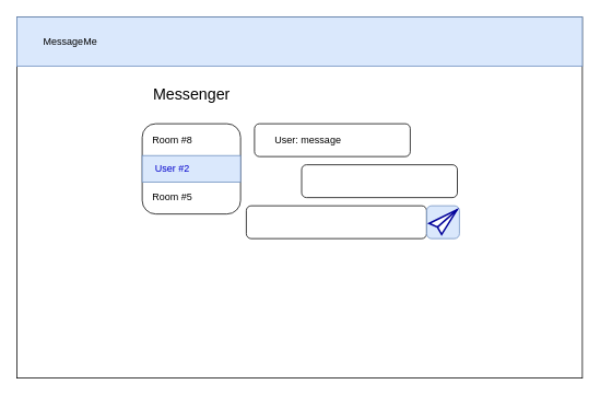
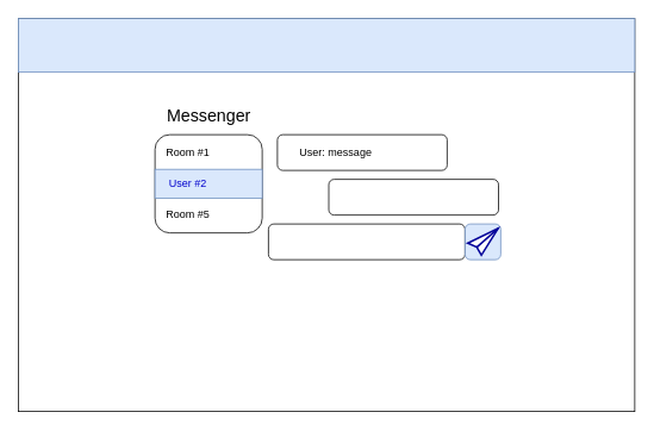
- <mxCell id="4" value="MessageMe" style="text;html=1;align=center;verticalAlign=middle;resizable=0;points=[];autosize=1;strokeColor=none;fillColor=none;" parent="1" vertex="1"><mxGeometry x="40" y="35" width="90" height="30" as="geometry" /></mxCell>
- <mxCell id="5" value="Messenger" style="text;html=1;align=center;verticalAlign=middle;resizable=0;points=[];autosize=1;strokeColor=none;fillColor=none;fontSize=19;" parent="1" vertex="1"><mxGeometry x="172.5" y="95" width="120" height="40" as="geometry" /></mxCell>
+ <mxCell id="5" value="Messenger" style="text;html=1;align=center;verticalAlign=middle;resizable=0;points=[];autosize=1;strokeColor=none;fillColor=none;fontSize=19;" parent="1" vertex="1"><mxGeometry x="172.5" y="110" width="120" height="40" as="geometry" /></mxCell>
- <mxCell id="13" value="Room #8" style="text;html=1;strokeColor=none;fillColor=none;align=center;verticalAlign=middle;whiteSpace=wrap;rounded=0;" vertex="1" parent="1"><mxGeometry x="180" y="155" width="60" height="30" as="geometry" /></mxCell>
+ <mxCell id="13" value="Room #1" style="text;html=1;strokeColor=none;fillColor=none;align=center;verticalAlign=middle;whiteSpace=wrap;rounded=0;" vertex="1" parent="1"><mxGeometry x="180" y="155" width="60" height="30" as="geometry" /></mxCell>
